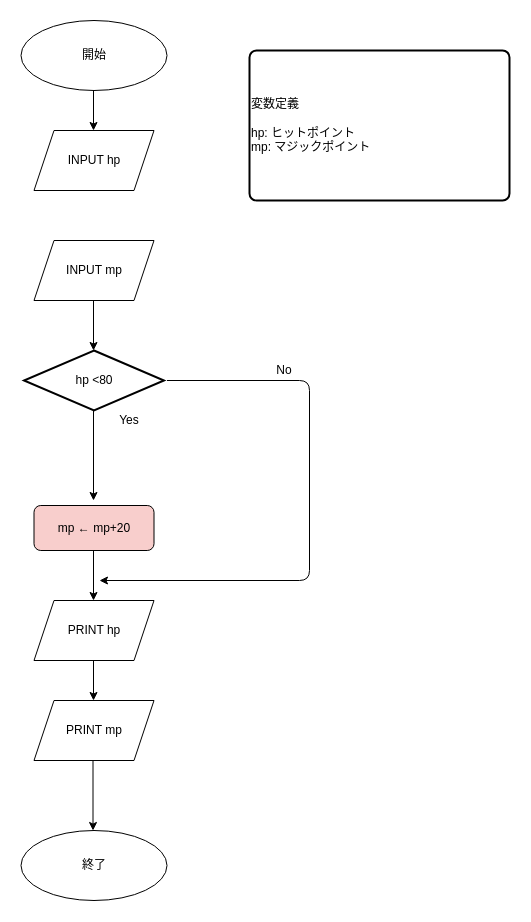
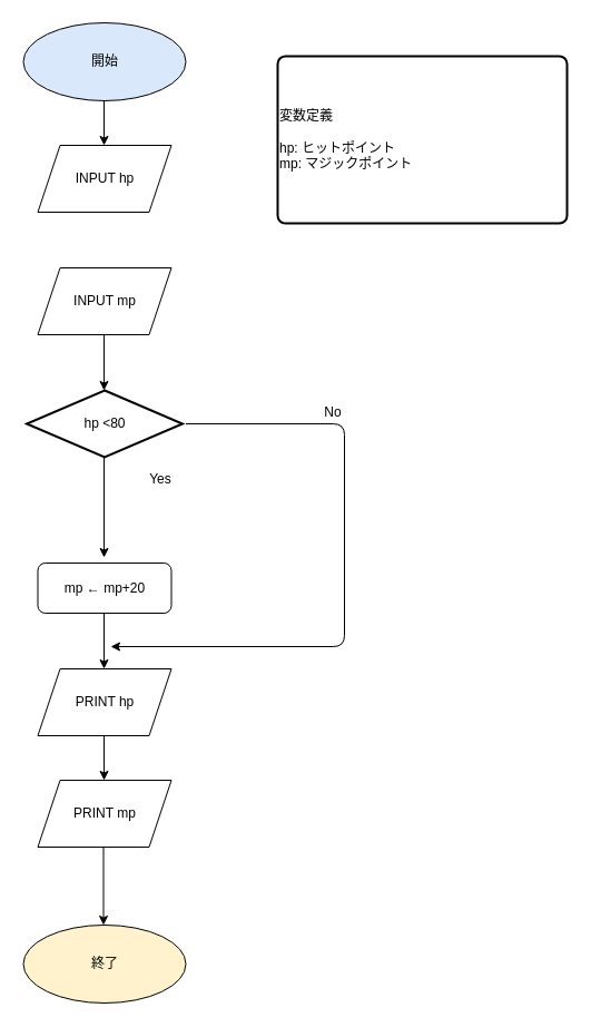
- <mxCell id="2" value="開始" style="ellipse;whiteSpace=wrap;html=1;" vertex="1" parent="1"><mxGeometry x="20.5" y="20" width="146" height="70" as="geometry" /></mxCell>
+ <mxCell id="2" value="開始" style="ellipse;whiteSpace=wrap;html=1;fillColor=#dae8fc;" vertex="1" parent="1"><mxGeometry x="20.5" y="20" width="146" height="70" as="geometry" /></mxCell>
- <mxCell id="18" value="No" style="text;html=1;strokeColor=none;fillColor=none;align=center;verticalAlign=middle;whiteSpace=wrap;rounded=0;" vertex="1" parent="1"><mxGeometry x="264" y="360" width="40" height="20" as="geometry" /></mxCell>
+ <mxCell id="18" value="No" style="text;html=1;strokeColor=none;fillColor=none;align=center;verticalAlign=middle;whiteSpace=wrap;rounded=0;" vertex="1" parent="1"><mxGeometry x="279" y="360" width="40" height="20" as="geometry" /></mxCell>
- <mxCell id="16" value="Yes" style="text;html=1;strokeColor=none;fillColor=none;align=center;verticalAlign=middle;whiteSpace=wrap;rounded=0;" vertex="1" parent="1"><mxGeometry x="109" y="410" width="40" height="20" as="geometry" /></mxCell>
+ <mxCell id="16" value="Yes" style="text;html=1;strokeColor=none;fillColor=none;align=center;verticalAlign=middle;whiteSpace=wrap;rounded=0;" vertex="1" parent="1"><mxGeometry x="124" y="420" width="40" height="20" as="geometry" /></mxCell>
- <mxCell id="12" value="mp ← mp+20" style="rounded=1;whiteSpace=wrap;html=1;fillColor=#f8cecc;" vertex="1" parent="1"><mxGeometry x="33.5" y="505" width="120" height="45" as="geometry" /></mxCell>
+ <mxCell id="12" value="mp ← mp+20" style="rounded=1;whiteSpace=wrap;html=1;" vertex="1" parent="1"><mxGeometry x="33.5" y="505" width="120" height="45" as="geometry" /></mxCell>
- <mxCell id="5" value="終了" style="ellipse;whiteSpace=wrap;html=1;" vertex="1" parent="1"><mxGeometry x="20.5" y="830" width="146" height="70" as="geometry" /></mxCell>
+ <mxCell id="5" value="終了" style="ellipse;whiteSpace=wrap;html=1;fillColor=#fff2cc;" vertex="1" parent="1"><mxGeometry x="20.5" y="830" width="146" height="70" as="geometry" /></mxCell>
